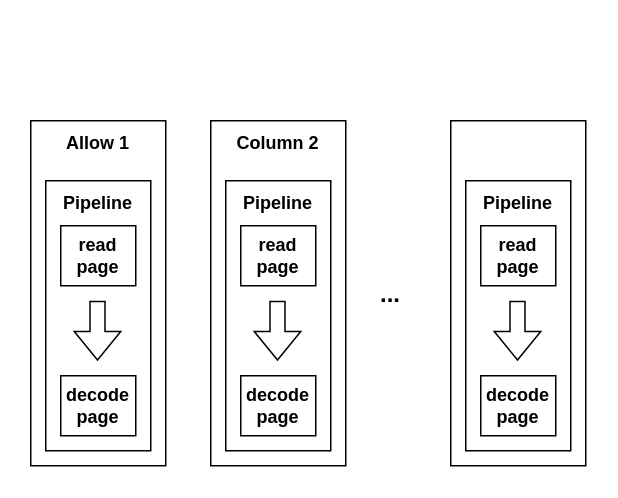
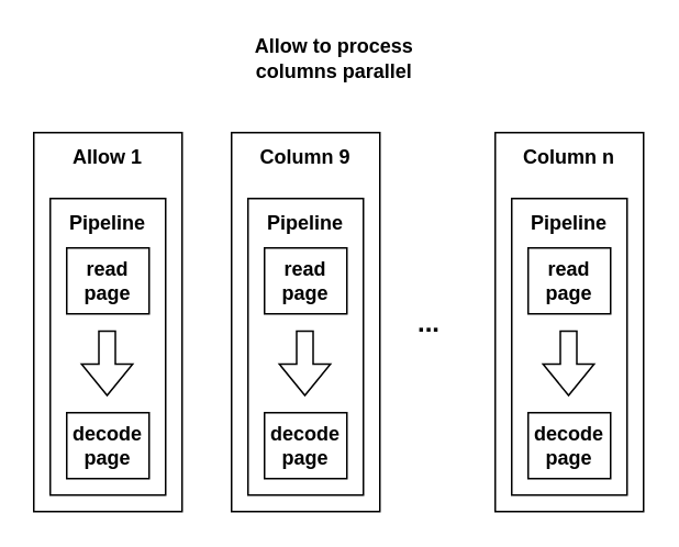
+ <mxCell id="24" value="&lt;b&gt;Allow to process columns parallel&lt;/b&gt;" style="text;html=1;strokeColor=none;fillColor=none;align=center;verticalAlign=middle;whiteSpace=wrap;rounded=0;" vertex="1" parent="1"><mxGeometry x="140" y="20" width="125" height="30" as="geometry" /></mxCell>
- <mxCell id="15" value="&lt;b&gt;Column 2&lt;br&gt;&lt;/b&gt;" style="text;html=1;strokeColor=none;fillColor=none;align=center;verticalAlign=middle;whiteSpace=wrap;rounded=0;" vertex="1" parent="1"><mxGeometry x="155" y="80" width="60" height="30" as="geometry" /></mxCell>
+ <mxCell id="15" value="&lt;b&gt;Column 9&lt;br&gt;&lt;/b&gt;" style="text;html=1;strokeColor=none;fillColor=none;align=center;verticalAlign=middle;whiteSpace=wrap;rounded=0;" vertex="1" parent="1"><mxGeometry x="155" y="80" width="60" height="30" as="geometry" /></mxCell>
+ <mxCell id="22" value="&lt;b&gt;Column n&lt;br&gt;&lt;/b&gt;" style="text;html=1;strokeColor=none;fillColor=none;align=center;verticalAlign=middle;whiteSpace=wrap;rounded=0;" vertex="1" parent="1"><mxGeometry x="315" y="80" width="60" height="30" as="geometry" /></mxCell>
